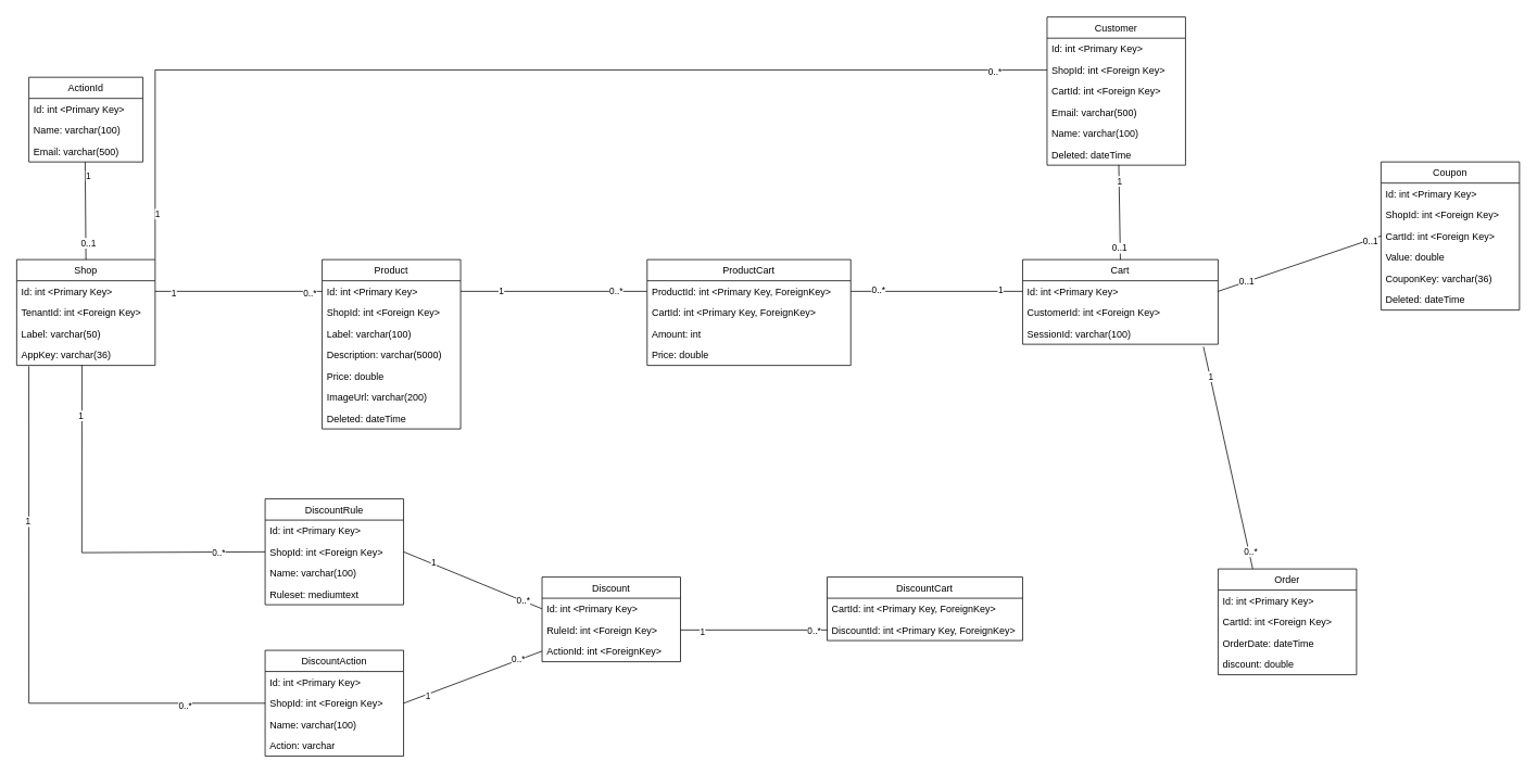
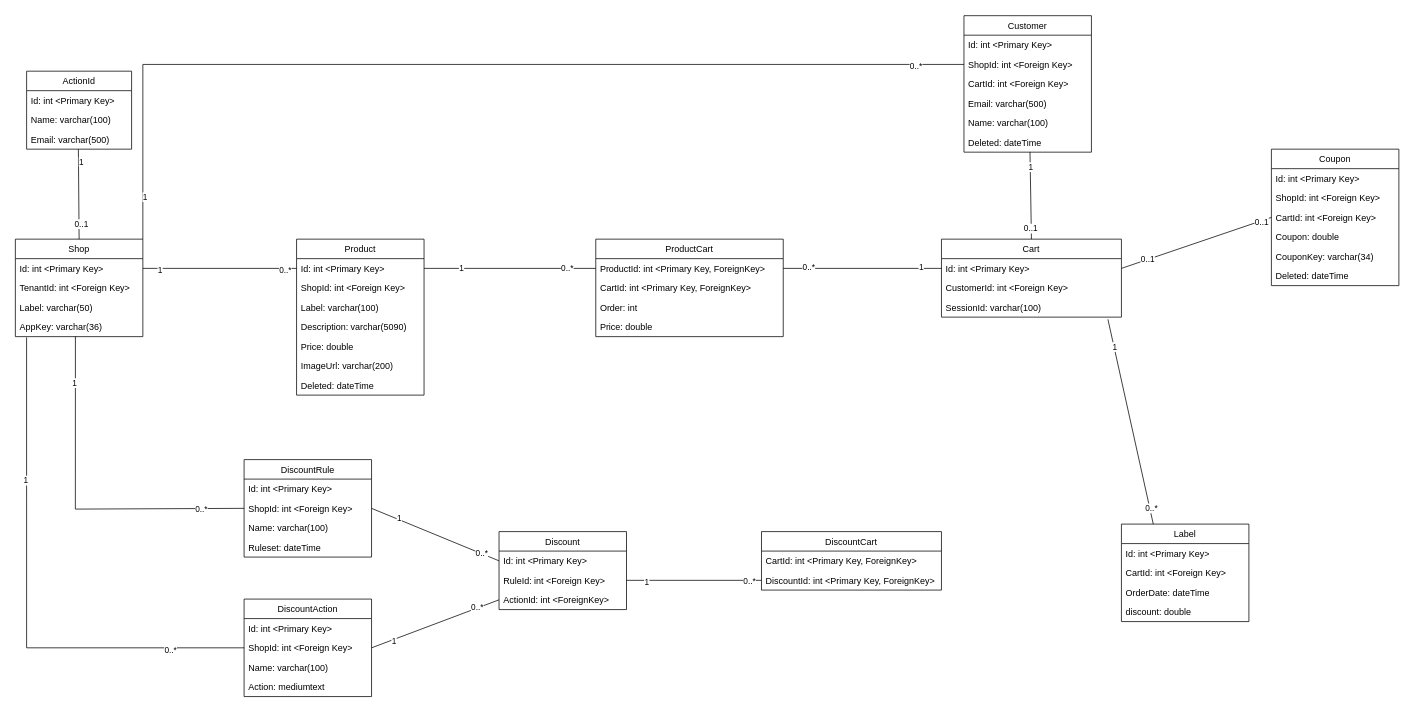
- <mxCell id="61" value="Value: double" style="text;strokeColor=none;fillColor=none;align=left;verticalAlign=top;spacingLeft=4;spacingRight=4;overflow=hidden;rotatable=0;points=[[0,0.5],[1,0.5]];portConstraint=eastwest;" vertex="1" parent="57"><mxGeometry y="104" width="170" height="26" as="geometry" /></mxCell>
+ <mxCell id="61" value="Coupon: double" style="text;strokeColor=none;fillColor=none;align=left;verticalAlign=top;spacingLeft=4;spacingRight=4;overflow=hidden;rotatable=0;points=[[0,0.5],[1,0.5]];portConstraint=eastwest;" vertex="1" parent="57"><mxGeometry y="104" width="170" height="26" as="geometry" /></mxCell>
- <mxCell id="62" value="CouponKey: varchar(36)" style="text;strokeColor=none;fillColor=none;align=left;verticalAlign=top;spacingLeft=4;spacingRight=4;overflow=hidden;rotatable=0;points=[[0,0.5],[1,0.5]];portConstraint=eastwest;" vertex="1" parent="57"><mxGeometry y="130" width="170" height="26" as="geometry" /></mxCell>
+ <mxCell id="62" value="CouponKey: varchar(34)" style="text;strokeColor=none;fillColor=none;align=left;verticalAlign=top;spacingLeft=4;spacingRight=4;overflow=hidden;rotatable=0;points=[[0,0.5],[1,0.5]];portConstraint=eastwest;" vertex="1" parent="57"><mxGeometry y="130" width="170" height="26" as="geometry" /></mxCell>
- <mxCell id="40" value="Amount: int" style="text;strokeColor=none;fillColor=none;align=left;verticalAlign=top;spacingLeft=4;spacingRight=4;overflow=hidden;rotatable=0;points=[[0,0.5],[1,0.5]];portConstraint=eastwest;" vertex="1" parent="37"><mxGeometry y="78" width="250" height="26" as="geometry" /></mxCell>
+ <mxCell id="40" value="Order: int" style="text;strokeColor=none;fillColor=none;align=left;verticalAlign=top;spacingLeft=4;spacingRight=4;overflow=hidden;rotatable=0;points=[[0,0.5],[1,0.5]];portConstraint=eastwest;" vertex="1" parent="37"><mxGeometry y="78" width="250" height="26" as="geometry" /></mxCell>
- <mxCell id="46" value="Description: varchar(5000)" style="text;strokeColor=none;fillColor=none;align=left;verticalAlign=top;spacingLeft=4;spacingRight=4;overflow=hidden;rotatable=0;points=[[0,0.5],[1,0.5]];portConstraint=eastwest;" vertex="1" parent="42"><mxGeometry y="104" width="170" height="26" as="geometry" /></mxCell>
+ <mxCell id="46" value="Description: varchar(5090)" style="text;strokeColor=none;fillColor=none;align=left;verticalAlign=top;spacingLeft=4;spacingRight=4;overflow=hidden;rotatable=0;points=[[0,0.5],[1,0.5]];portConstraint=eastwest;" vertex="1" parent="42"><mxGeometry y="104" width="170" height="26" as="geometry" /></mxCell>
- <mxCell id="32" value="Order" style="swimlane;fontStyle=0;childLayout=stackLayout;horizontal=1;startSize=26;fillColor=none;horizontalStack=0;resizeParent=1;resizeParentMax=0;resizeLast=0;collapsible=1;marginBottom=0;" vertex="1" parent="1"><mxGeometry x="1495" y="698" width="170" height="130" as="geometry" /></mxCell>
+ <mxCell id="32" value="Label" style="swimlane;fontStyle=0;childLayout=stackLayout;horizontal=1;startSize=26;fillColor=none;horizontalStack=0;resizeParent=1;resizeParentMax=0;resizeLast=0;collapsible=1;marginBottom=0;" vertex="1" parent="1"><mxGeometry x="1495" y="698" width="170" height="130" as="geometry" /></mxCell>
- <mxCell id="20" value="Ruleset: mediumtext" style="text;strokeColor=none;fillColor=none;align=left;verticalAlign=top;spacingLeft=4;spacingRight=4;overflow=hidden;rotatable=0;points=[[0,0.5],[1,0.5]];portConstraint=eastwest;" vertex="1" parent="16"><mxGeometry y="104" width="170" height="26" as="geometry" /></mxCell>
+ <mxCell id="20" value="Ruleset: dateTime" style="text;strokeColor=none;fillColor=none;align=left;verticalAlign=top;spacingLeft=4;spacingRight=4;overflow=hidden;rotatable=0;points=[[0,0.5],[1,0.5]];portConstraint=eastwest;" vertex="1" parent="16"><mxGeometry y="104" width="170" height="26" as="geometry" /></mxCell>
- <mxCell id="15" value="Action: varchar" style="text;strokeColor=none;fillColor=none;align=left;verticalAlign=top;spacingLeft=4;spacingRight=4;overflow=hidden;rotatable=0;points=[[0,0.5],[1,0.5]];portConstraint=eastwest;" vertex="1" parent="11"><mxGeometry y="104" width="170" height="26" as="geometry" /></mxCell>
+ <mxCell id="15" value="Action: mediumtext" style="text;strokeColor=none;fillColor=none;align=left;verticalAlign=top;spacingLeft=4;spacingRight=4;overflow=hidden;rotatable=0;points=[[0,0.5],[1,0.5]];portConstraint=eastwest;" vertex="1" parent="11"><mxGeometry y="104" width="170" height="26" as="geometry" /></mxCell>
